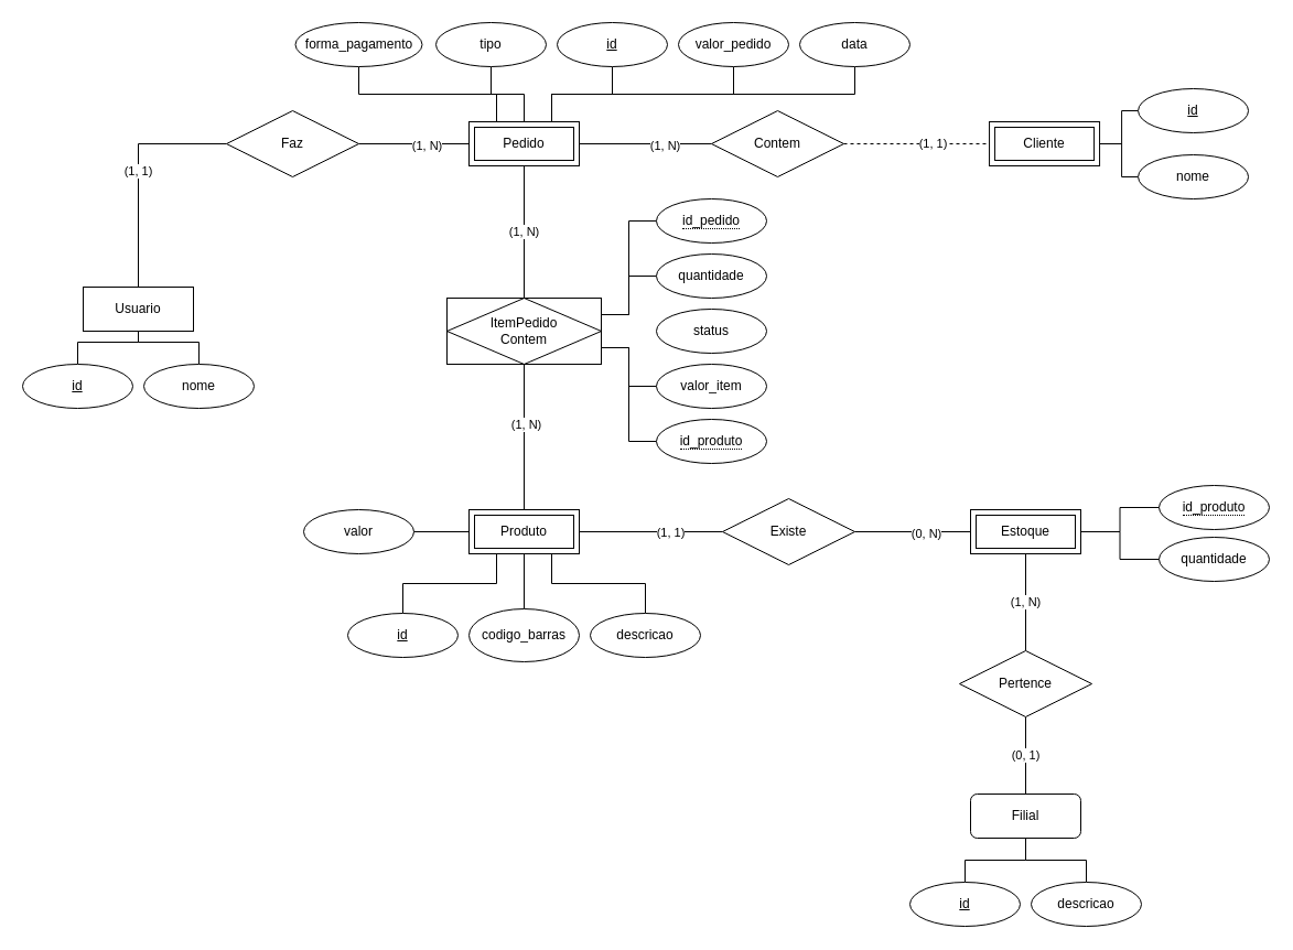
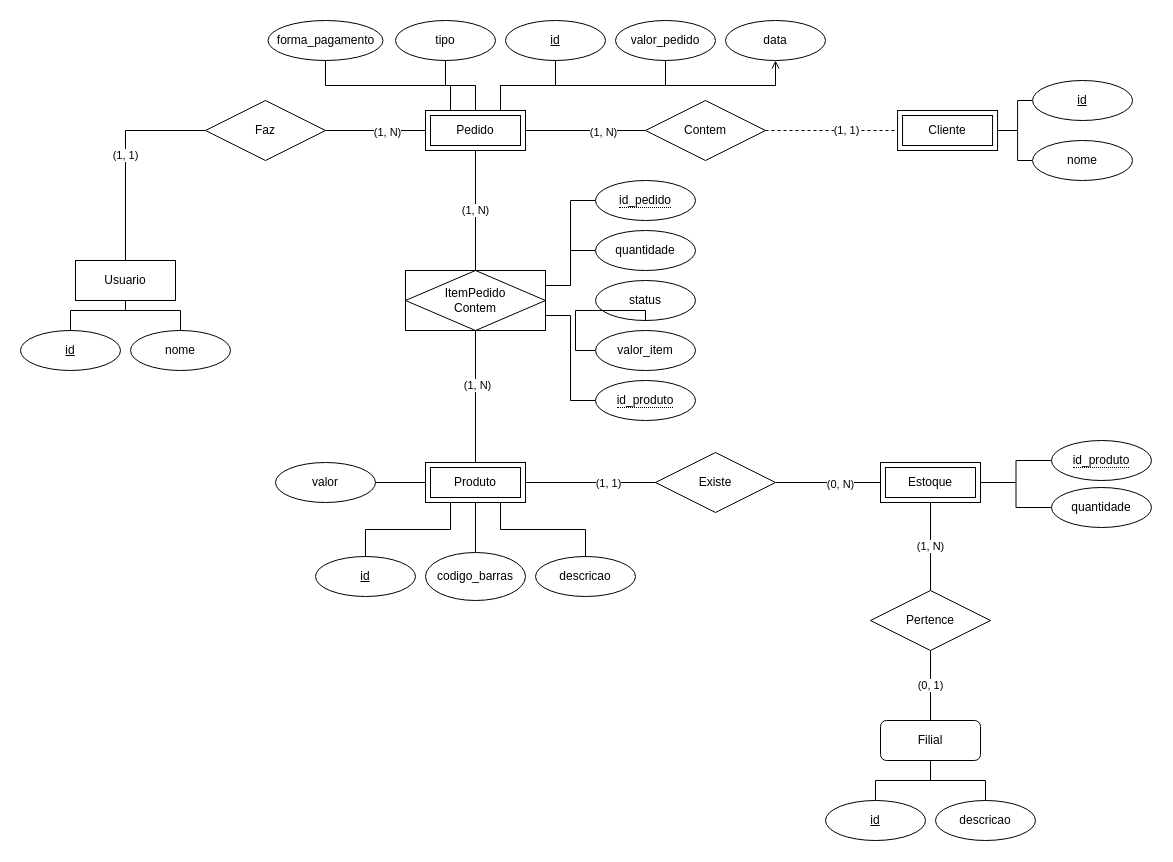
- <mxCell id="6" style="edgeStyle=orthogonalEdgeStyle;rounded=0;orthogonalLoop=1;jettySize=auto;html=1;exitX=0.75;exitY=0;exitDx=0;exitDy=0;entryX=0.5;entryY=1;entryDx=0;entryDy=0;endArrow=none;endFill=0;" edge="1" parent="1" source="7" target="68"><mxGeometry relative="1" as="geometry" /></mxCell>
+ <mxCell id="6" style="edgeStyle=orthogonalEdgeStyle;rounded=0;orthogonalLoop=1;jettySize=auto;html=1;exitX=0.75;exitY=0;exitDx=0;exitDy=0;entryX=0.5;entryY=1;entryDx=0;entryDy=0;endArrow=open;endFill=0;" edge="1" parent="1" source="7" target="68"><mxGeometry relative="1" as="geometry" /></mxCell>
- <mxCell id="53" style="edgeStyle=orthogonalEdgeStyle;rounded=0;orthogonalLoop=1;jettySize=auto;html=1;exitX=0;exitY=0.5;exitDx=0;exitDy=0;entryX=1;entryY=0.75;entryDx=0;entryDy=0;endArrow=none;endFill=0;" edge="1" parent="1" source="67" target="39"><mxGeometry relative="1" as="geometry"><mxPoint x="595" y="350" as="sourcePoint" /></mxGeometry></mxCell>
+ <mxCell id="53" style="edgeStyle=orthogonalEdgeStyle;rounded=0;orthogonalLoop=1;jettySize=auto;html=1;exitX=0;exitY=0.5;exitDx=0;exitDy=0;endArrow=none;endFill=0;" edge="1" parent="1" source="67" target="47"><mxGeometry relative="1" as="geometry"><mxPoint x="595" y="350" as="sourcePoint" /></mxGeometry></mxCell>
